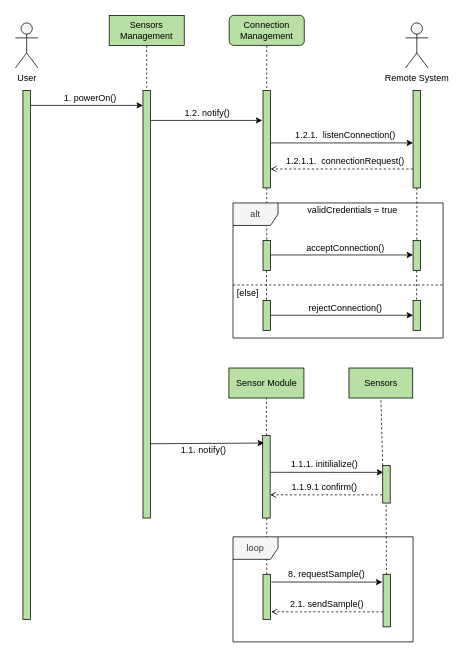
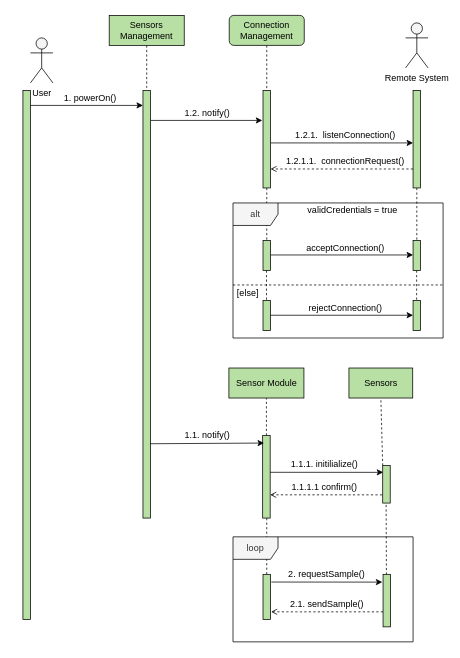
- <mxCell id="9" value="User" style="shape=umlActor;verticalLabelPosition=bottom;verticalAlign=top;html=1;outlineConnect=0;fillColor=#F5F5F5;" parent="1" vertex="1"><mxGeometry x="20" y="30" width="30" height="60" as="geometry" /></mxCell>
+ <mxCell id="9" value="User" style="shape=umlActor;verticalLabelPosition=bottom;verticalAlign=top;html=1;outlineConnect=0;fillColor=#F5F5F5;" parent="1" vertex="1"><mxGeometry x="40" y="50" width="30" height="60" as="geometry" /></mxCell>
- <mxCell id="43" value="1.1. notify()" style="text;html=1;strokeColor=none;fillColor=none;align=center;verticalAlign=middle;whiteSpace=wrap;rounded=0;" parent="1" vertex="1"><mxGeometry x="210.68" y="590" width="120" height="20" as="geometry" /></mxCell>
+ <mxCell id="43" value="1.1. notify()" style="text;html=1;strokeColor=none;fillColor=none;align=center;verticalAlign=middle;whiteSpace=wrap;rounded=0;" parent="1" vertex="1"><mxGeometry x="215.68" y="570" width="120" height="20" as="geometry" /></mxCell>
- <mxCell id="50" value="1.1.9.1 confirm()" style="text;html=1;strokeColor=none;fillColor=none;align=center;verticalAlign=middle;whiteSpace=wrap;rounded=0;" parent="1" vertex="1"><mxGeometry x="372.04" y="639" width="120" height="20" as="geometry" /></mxCell>
+ <mxCell id="50" value="1.1.1.1 confirm()" style="text;html=1;strokeColor=none;fillColor=none;align=center;verticalAlign=middle;whiteSpace=wrap;rounded=0;" parent="1" vertex="1"><mxGeometry x="372.04" y="639" width="120" height="20" as="geometry" /></mxCell>
- <mxCell id="54" value="8. requestSample()" style="text;html=1;strokeColor=none;fillColor=none;align=center;verticalAlign=middle;whiteSpace=wrap;rounded=0;" parent="1" vertex="1"><mxGeometry x="375" y="755" width="120" height="20" as="geometry" /></mxCell>
+ <mxCell id="54" value="2. requestSample()" style="text;html=1;strokeColor=none;fillColor=none;align=center;verticalAlign=middle;whiteSpace=wrap;rounded=0;" parent="1" vertex="1"><mxGeometry x="375" y="755" width="120" height="20" as="geometry" /></mxCell>
